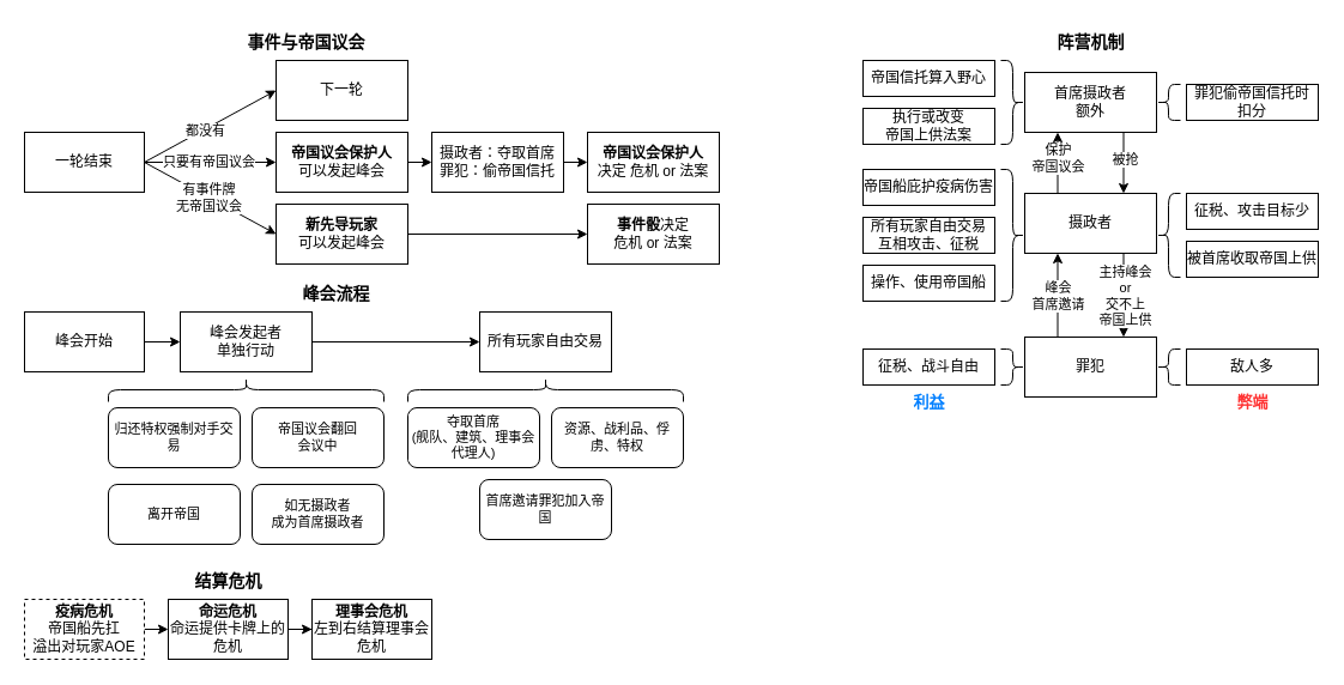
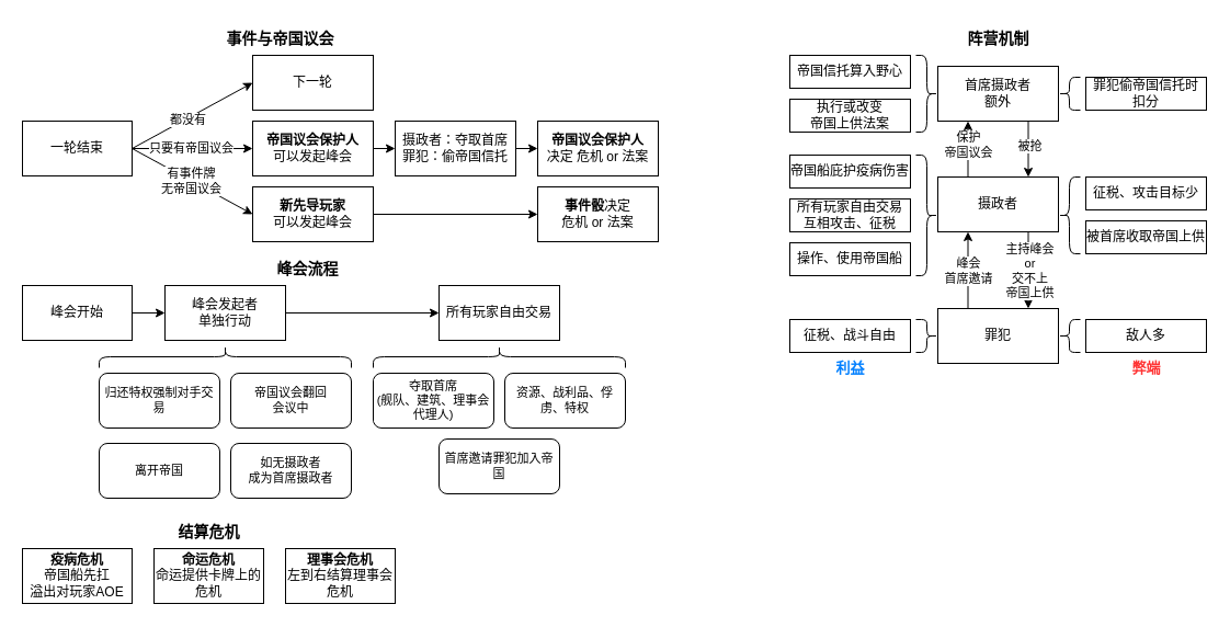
- <mxCell id="66" value="&lt;b&gt;疫病危机&lt;/b&gt;&lt;div&gt;帝国船先扛&lt;/div&gt;&lt;div&gt;溢出对玩家AOE&lt;/div&gt;" style="whiteSpace=wrap;html=1;dashed=1;" parent="1" vertex="1"><mxGeometry x="20" y="500" width="100" height="50" as="geometry" /></mxCell>
+ <mxCell id="66" value="&lt;b&gt;疫病危机&lt;/b&gt;&lt;div&gt;帝国船先扛&lt;/div&gt;&lt;div&gt;溢出对玩家AOE&lt;/div&gt;" style="whiteSpace=wrap;html=1;" parent="1" vertex="1"><mxGeometry x="20" y="500" width="100" height="50" as="geometry" /></mxCell>
- <mxCell id="65" style="edgeStyle=orthogonalEdgeStyle;rounded=0;orthogonalLoop=1;jettySize=auto;html=1;exitX=1;exitY=0.5;exitDx=0;exitDy=0;entryX=0;entryY=0.5;entryDx=0;entryDy=0;" parent="1" source="66" target="68" edge="1"><mxGeometry relative="1" as="geometry" /></mxCell>
- <mxCell id="67" style="edgeStyle=orthogonalEdgeStyle;rounded=0;orthogonalLoop=1;jettySize=auto;html=1;exitX=1;exitY=0.5;exitDx=0;exitDy=0;" parent="1" source="68" target="69" edge="1"><mxGeometry relative="1" as="geometry" /></mxCell>
